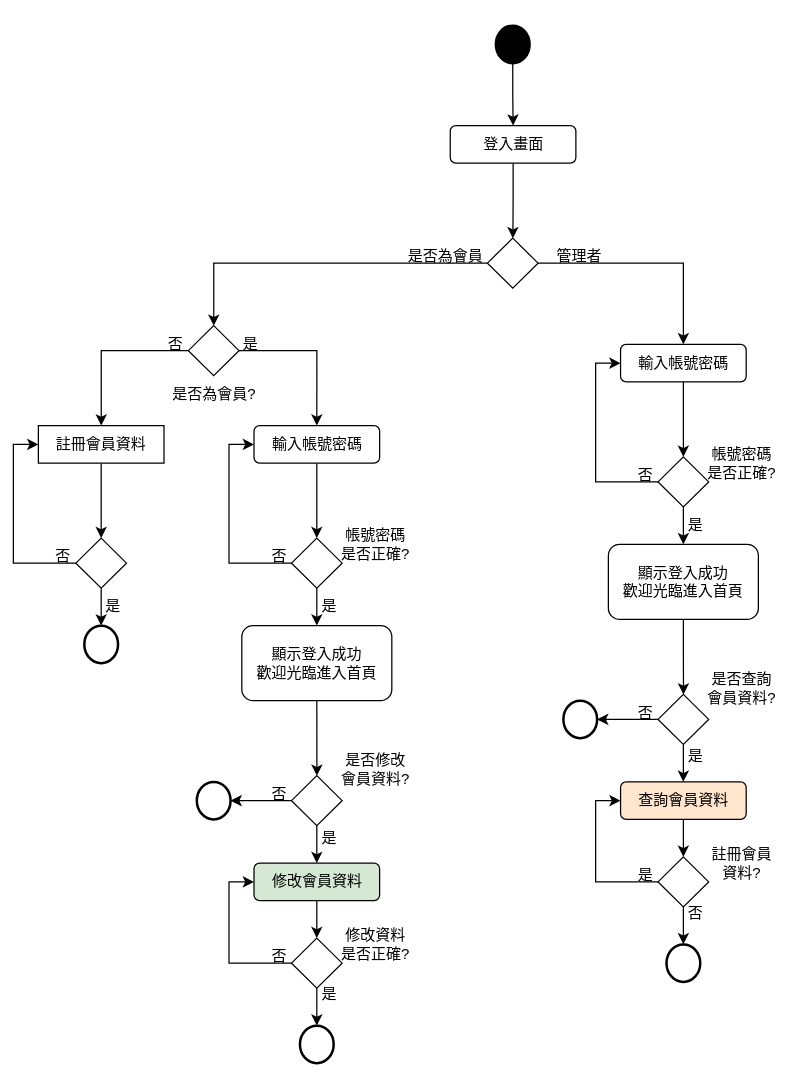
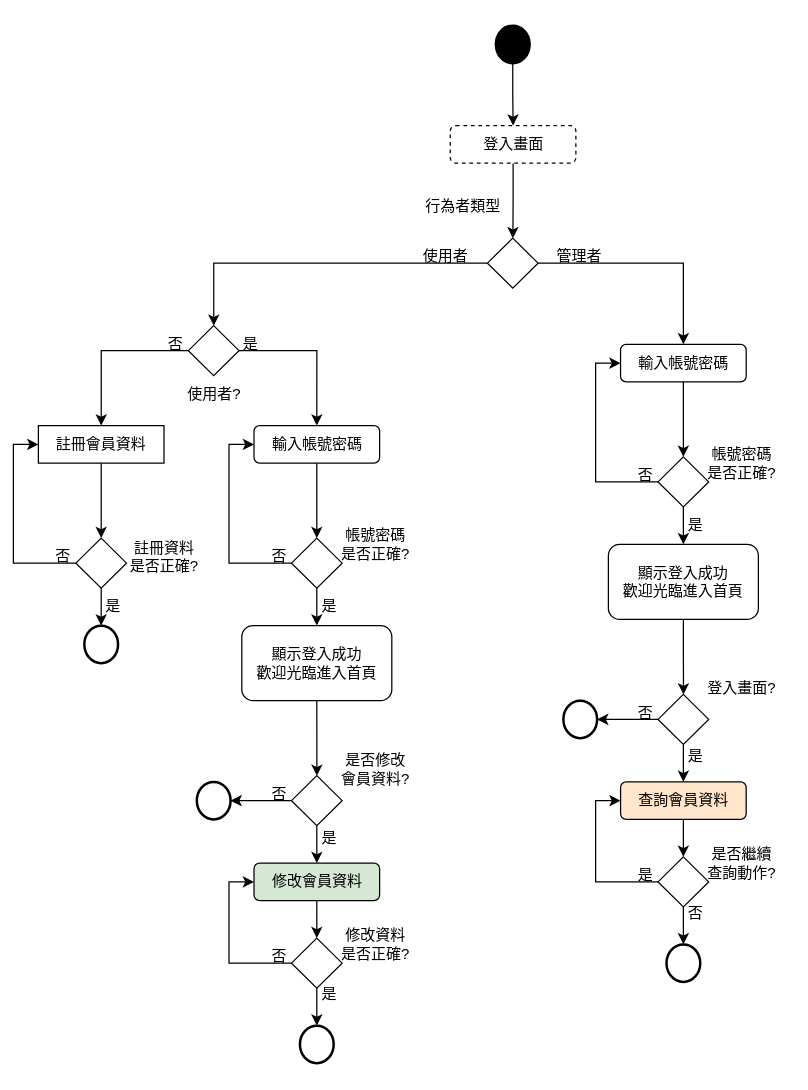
- <mxCell id="15" value="登入畫面" style="rounded=1;whiteSpace=wrap;html=1;" vertex="1" parent="1"><mxGeometry x="359.5" y="100" width="100.5" height="30" as="geometry" /></mxCell>
+ <mxCell id="15" value="登入畫面" style="rounded=1;whiteSpace=wrap;html=1;dashed=1;" vertex="1" parent="1"><mxGeometry x="359.5" y="100" width="100.5" height="30" as="geometry" /></mxCell>
+ <mxCell id="11" value="行為者類型" style="text;html=1;strokeColor=none;fillColor=none;align=center;verticalAlign=middle;whiteSpace=wrap;rounded=0;" vertex="1" parent="1"><mxGeometry x="330" y="150" width="80" height="30" as="geometry" /></mxCell>
- <mxCell id="23" value="是否為會員" style="text;html=1;strokeColor=none;fillColor=none;align=center;verticalAlign=middle;whiteSpace=wrap;rounded=0;" vertex="1" parent="1"><mxGeometry x="316" y="190" width="80" height="30" as="geometry" /></mxCell>
+ <mxCell id="23" value="使用者" style="text;html=1;strokeColor=none;fillColor=none;align=center;verticalAlign=middle;whiteSpace=wrap;rounded=0;" vertex="1" parent="1"><mxGeometry x="316" y="190" width="80" height="30" as="geometry" /></mxCell>
- <mxCell id="2" value="是否為會員?" style="text;html=1;strokeColor=none;fillColor=none;align=center;verticalAlign=middle;whiteSpace=wrap;rounded=0;" vertex="1" parent="1"><mxGeometry x="130.5" y="300" width="80" height="30" as="geometry" /></mxCell>
+ <mxCell id="2" value="使用者?" style="text;html=1;strokeColor=none;fillColor=none;align=center;verticalAlign=middle;whiteSpace=wrap;rounded=0;" vertex="1" parent="1"><mxGeometry x="130.5" y="300" width="80" height="30" as="geometry" /></mxCell>
+ <mxCell id="32" value="註冊資料是否正確?" style="text;html=1;strokeColor=none;fillColor=none;align=center;verticalAlign=middle;whiteSpace=wrap;rounded=0;" vertex="1" parent="1"><mxGeometry x="100.5" y="430" width="60" height="30" as="geometry" /></mxCell>
- <mxCell id="65" value="是否查詢會員資料?" style="text;html=1;strokeColor=none;fillColor=none;align=center;verticalAlign=middle;whiteSpace=wrap;rounded=0;" vertex="1" parent="1"><mxGeometry x="563.25" y="535" width="60" height="30" as="geometry" /></mxCell>
+ <mxCell id="65" value="登入畫面?" style="text;html=1;strokeColor=none;fillColor=none;align=center;verticalAlign=middle;whiteSpace=wrap;rounded=0;" vertex="1" parent="1"><mxGeometry x="563.25" y="535" width="60" height="30" as="geometry" /></mxCell>
- <mxCell id="69" value="註冊會員資料?" style="text;html=1;strokeColor=none;fillColor=none;align=center;verticalAlign=middle;whiteSpace=wrap;rounded=0;" vertex="1" parent="1"><mxGeometry x="563.25" y="675" width="60" height="30" as="geometry" /></mxCell>
+ <mxCell id="69" value="是否繼續查詢動作?" style="text;html=1;strokeColor=none;fillColor=none;align=center;verticalAlign=middle;whiteSpace=wrap;rounded=0;" vertex="1" parent="1"><mxGeometry x="563.25" y="675" width="60" height="30" as="geometry" /></mxCell>
